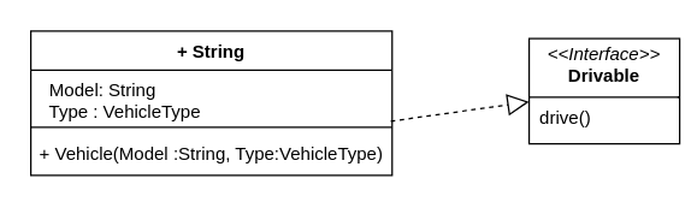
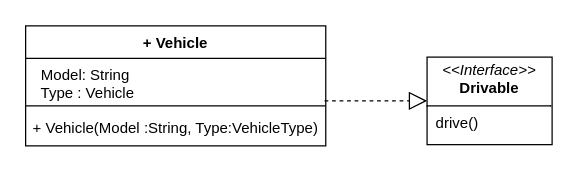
- <mxCell id="2" value="+ String" style="swimlane;fontStyle=1;align=center;verticalAlign=top;childLayout=stackLayout;horizontal=1;startSize=26;horizontalStack=0;resizeParent=1;resizeParentMax=0;resizeLast=0;collapsible=1;marginBottom=0;whiteSpace=wrap;html=1;" parent="1" vertex="1"><mxGeometry x="20" y="20" width="240" height="96" as="geometry" /></mxCell>
+ <mxCell id="2" value="+ Vehicle" style="swimlane;fontStyle=1;align=center;verticalAlign=top;childLayout=stackLayout;horizontal=1;startSize=26;horizontalStack=0;resizeParent=1;resizeParentMax=0;resizeLast=0;collapsible=1;marginBottom=0;whiteSpace=wrap;html=1;" parent="1" vertex="1"><mxGeometry x="20" y="20" width="240" height="96" as="geometry" /></mxCell>
- <mxCell id="6" value="&lt;p style=&quot;margin:0px;margin-top:4px;text-align:center;&quot;&gt;&lt;i&gt;&amp;lt;&amp;lt;Interface&amp;gt;&amp;gt;&lt;/i&gt;&lt;br&gt;&lt;b&gt;Drivable&lt;/b&gt;&lt;/p&gt;&lt;hr size=&quot;1&quot; style=&quot;border-style:solid;&quot;&gt;&lt;p style=&quot;margin:0px;margin-left:4px;&quot;&gt;&amp;nbsp;drive()&lt;/p&gt;" style="verticalAlign=top;align=left;overflow=fill;html=1;whiteSpace=wrap;" parent="1" vertex="1"><mxGeometry x="351" y="25" width="100" height="70" as="geometry" /></mxCell>
+ <mxCell id="6" value="&lt;p style=&quot;margin:0px;margin-top:4px;text-align:center;&quot;&gt;&lt;i&gt;&amp;lt;&amp;lt;Interface&amp;gt;&amp;gt;&lt;/i&gt;&lt;br&gt;&lt;b&gt;Drivable&lt;/b&gt;&lt;/p&gt;&lt;hr size=&quot;1&quot; style=&quot;border-style:solid;&quot;&gt;&lt;p style=&quot;margin:0px;margin-left:4px;&quot;&gt;&amp;nbsp;drive()&lt;/p&gt;" style="verticalAlign=top;align=left;overflow=fill;html=1;whiteSpace=wrap;" parent="1" vertex="1"><mxGeometry x="341" y="45" width="100" height="70" as="geometry" /></mxCell>
- <mxCell id="3" value="&amp;nbsp; Model: String&lt;div&gt;&amp;nbsp; Type : VehicleType&lt;/div&gt;" style="text;strokeColor=none;fillColor=none;align=left;verticalAlign=top;spacingLeft=4;spacingRight=4;overflow=hidden;rotatable=0;points=[[0,0.5],[1,0.5]];portConstraint=eastwest;whiteSpace=wrap;html=1;" parent="2" vertex="1"><mxGeometry y="26" width="240" height="34" as="geometry" /></mxCell>
+ <mxCell id="3" value="&amp;nbsp; Model: String&lt;div&gt;&amp;nbsp; Type : Vehicle&lt;/div&gt;" style="text;strokeColor=none;fillColor=none;align=left;verticalAlign=top;spacingLeft=4;spacingRight=4;overflow=hidden;rotatable=0;points=[[0,0.5],[1,0.5]];portConstraint=eastwest;whiteSpace=wrap;html=1;" parent="2" vertex="1"><mxGeometry y="26" width="240" height="34" as="geometry" /></mxCell>
